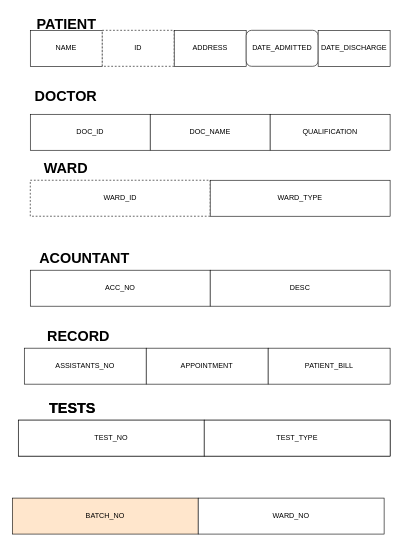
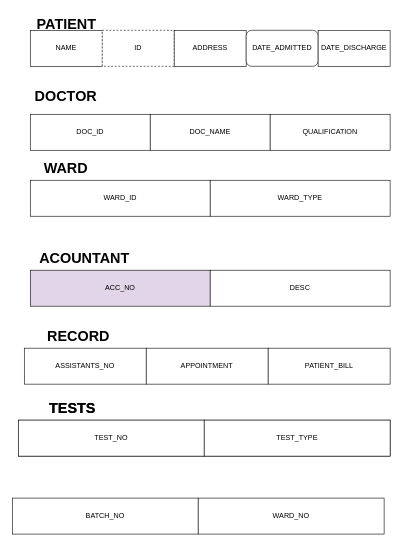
- <mxCell id="21" value="WARD_ID" style="rounded=0;whiteSpace=wrap;html=1;dashed=1;" parent="20" vertex="1"><mxGeometry width="300" height="60" as="geometry" /></mxCell>
+ <mxCell id="21" value="WARD_ID" style="rounded=0;whiteSpace=wrap;html=1;" parent="20" vertex="1"><mxGeometry width="300" height="60" as="geometry" /></mxCell>
- <mxCell id="24" value="ACC_NO" style="rounded=0;whiteSpace=wrap;html=1;" parent="23" vertex="1"><mxGeometry width="300" height="60" as="geometry" /></mxCell>
+ <mxCell id="24" value="ACC_NO" style="rounded=0;whiteSpace=wrap;html=1;fillColor=#e1d5e7;" parent="23" vertex="1"><mxGeometry width="300" height="60" as="geometry" /></mxCell>
- <mxCell id="36" value="BATCH_NO" style="rounded=0;whiteSpace=wrap;html=1;container=0;fillColor=#ffe6cc;" parent="35" vertex="1"><mxGeometry width="310.0" height="60" as="geometry" /></mxCell>
+ <mxCell id="36" value="BATCH_NO" style="rounded=0;whiteSpace=wrap;html=1;container=0;" parent="35" vertex="1"><mxGeometry width="310.0" height="60" as="geometry" /></mxCell>
